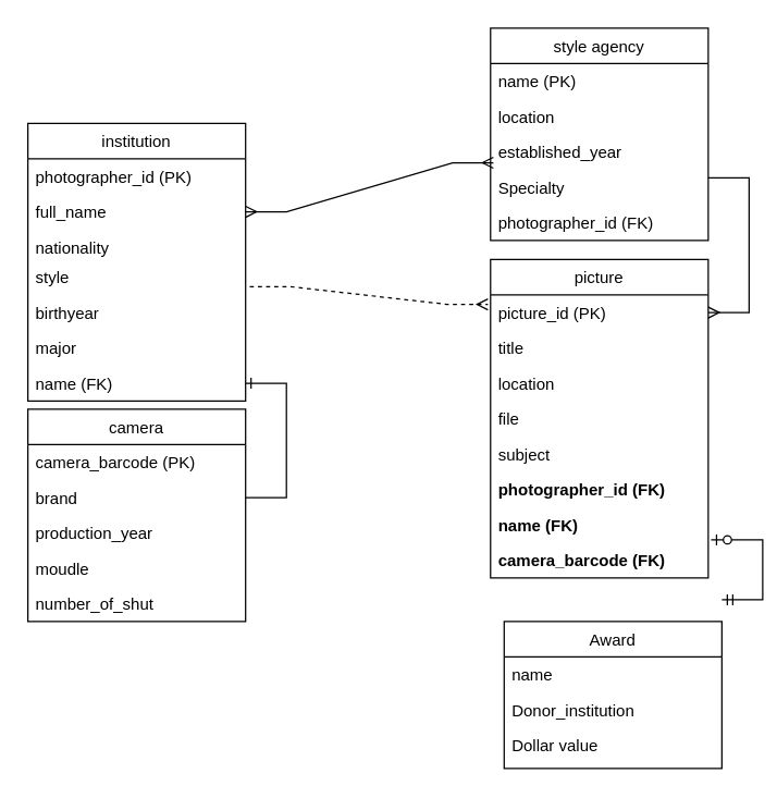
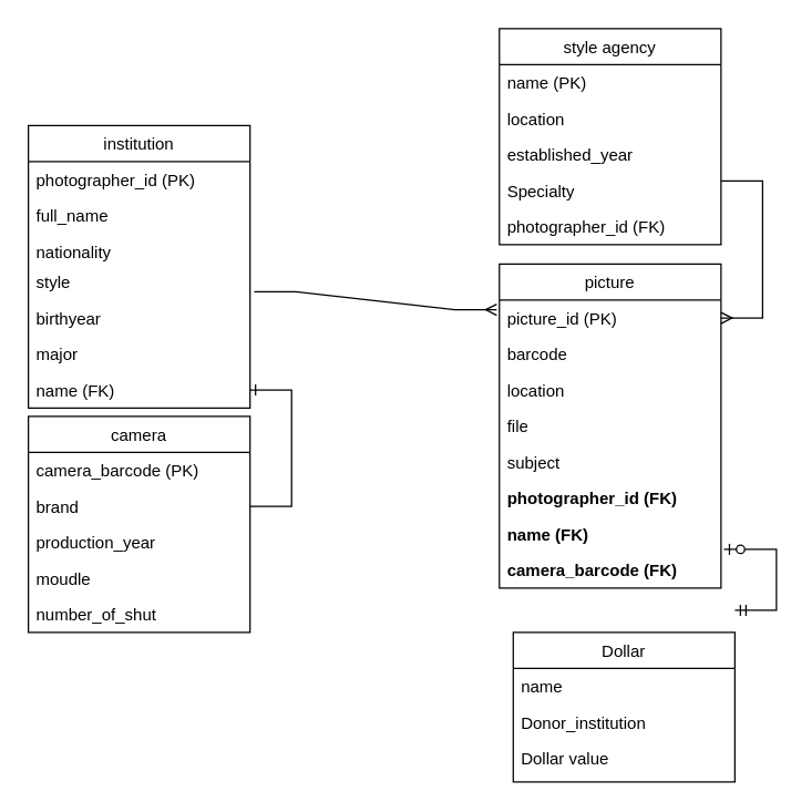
- <mxCell id="37" value="" style="edgeStyle=entityRelationEdgeStyle;fontSize=12;html=1;endArrow=ERmany;startArrow=ERmany;rounded=0;entryX=0.013;entryY=0.808;entryDx=0;entryDy=0;entryPerimeter=0;exitX=1;exitY=0.5;exitDx=0;exitDy=0;" edge="1" parent="1" source="17" target="26"><mxGeometry width="100" height="100" relative="1" as="geometry"><mxPoint x="180" y="140" as="sourcePoint" /><mxPoint x="280" y="40" as="targetPoint" /></mxGeometry></mxCell>
- <mxCell id="36" value="" style="edgeStyle=entityRelationEdgeStyle;fontSize=12;html=1;endArrow=ERmany;rounded=0;exitX=1.019;exitY=0.769;exitDx=0;exitDy=0;exitPerimeter=0;entryX=-0.012;entryY=0.269;entryDx=0;entryDy=0;entryPerimeter=0;dashed=1;" edge="1" parent="1" source="19" target="7"><mxGeometry width="100" height="100" relative="1" as="geometry"><mxPoint x="190" y="210" as="sourcePoint" /><mxPoint x="290" y="110" as="targetPoint" /></mxGeometry></mxCell>
+ <mxCell id="36" value="" style="edgeStyle=entityRelationEdgeStyle;fontSize=12;html=1;endArrow=ERmany;rounded=0;exitX=1.019;exitY=0.769;exitDx=0;exitDy=0;exitPerimeter=0;entryX=-0.012;entryY=0.269;entryDx=0;entryDy=0;entryPerimeter=0;" edge="1" parent="1" source="19" target="7"><mxGeometry width="100" height="100" relative="1" as="geometry"><mxPoint x="190" y="210" as="sourcePoint" /><mxPoint x="290" y="110" as="targetPoint" /></mxGeometry></mxCell>
- <mxCell id="8" value="title" style="text;align=left;verticalAlign=top;spacingLeft=4;spacingRight=4;overflow=hidden;rotatable=0;points=[[0,0.5],[1,0.5]];portConstraint=eastwest;" vertex="1" parent="6"><mxGeometry y="52" width="160" height="26" as="geometry" /></mxCell>
+ <mxCell id="8" value="barcode" style="text;align=left;verticalAlign=top;spacingLeft=4;spacingRight=4;overflow=hidden;rotatable=0;points=[[0,0.5],[1,0.5]];portConstraint=eastwest;" vertex="1" parent="6"><mxGeometry y="52" width="160" height="26" as="geometry" /></mxCell>
- <mxCell id="2" value="Award" style="swimlane;fontStyle=0;align=center;verticalAlign=top;childLayout=stackLayout;horizontal=1;startSize=26;horizontalStack=0;resizeParent=1;resizeLast=0;collapsible=1;marginBottom=0;rounded=0;shadow=0;strokeWidth=1;" parent="1" vertex="1"><mxGeometry x="370" y="456" width="160" height="108" as="geometry"><mxRectangle x="340" y="380" width="170" height="26" as="alternateBounds" /></mxGeometry></mxCell>
+ <mxCell id="2" value="Dollar" style="swimlane;fontStyle=0;align=center;verticalAlign=top;childLayout=stackLayout;horizontal=1;startSize=26;horizontalStack=0;resizeParent=1;resizeLast=0;collapsible=1;marginBottom=0;rounded=0;shadow=0;strokeWidth=1;" parent="1" vertex="1"><mxGeometry x="370" y="456" width="160" height="108" as="geometry"><mxRectangle x="340" y="380" width="170" height="26" as="alternateBounds" /></mxGeometry></mxCell>
